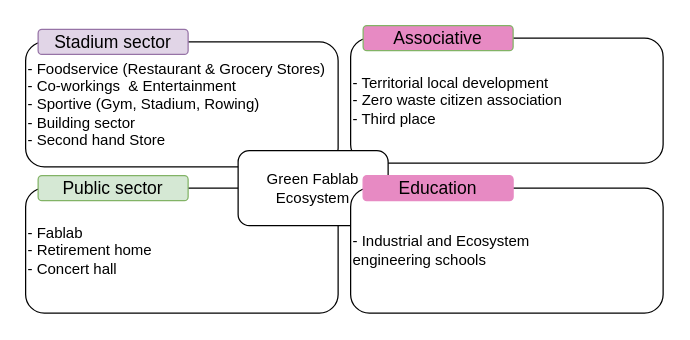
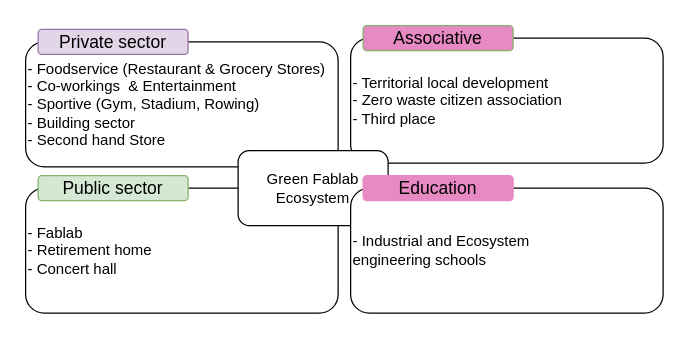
- <mxCell id="7" value="Stadium sector" style="rounded=1;whiteSpace=wrap;html=1;strokeColor=#9673a6;fontSize=14;fillColor=#e1d5e7;" parent="5" vertex="1"><mxGeometry x="10" width="120" height="20" as="geometry" /></mxCell>
+ <mxCell id="7" value="Private sector" style="rounded=1;whiteSpace=wrap;html=1;strokeColor=#9673a6;fontSize=14;fillColor=#e1d5e7;" parent="5" vertex="1"><mxGeometry x="10" width="120" height="20" as="geometry" /></mxCell>
